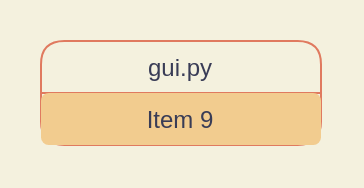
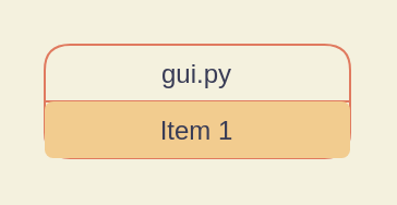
- <mxCell id="3" value="Item 9" style="text;strokeColor=none;fillColor=#F2CC8F;align=center;verticalAlign=top;spacingLeft=4;spacingRight=4;overflow=hidden;rotatable=0;points=[[0,0.5],[1,0.5]];portConstraint=eastwest;rounded=1;glass=0;fontColor=#393C56;" vertex="1" parent="2"><mxGeometry y="26" width="140" height="26" as="geometry" /></mxCell>
+ <mxCell id="3" value="Item 1" style="text;strokeColor=none;fillColor=#F2CC8F;align=center;verticalAlign=top;spacingLeft=4;spacingRight=4;overflow=hidden;rotatable=0;points=[[0,0.5],[1,0.5]];portConstraint=eastwest;rounded=1;glass=0;fontColor=#393C56;" vertex="1" parent="2"><mxGeometry y="26" width="140" height="26" as="geometry" /></mxCell>
